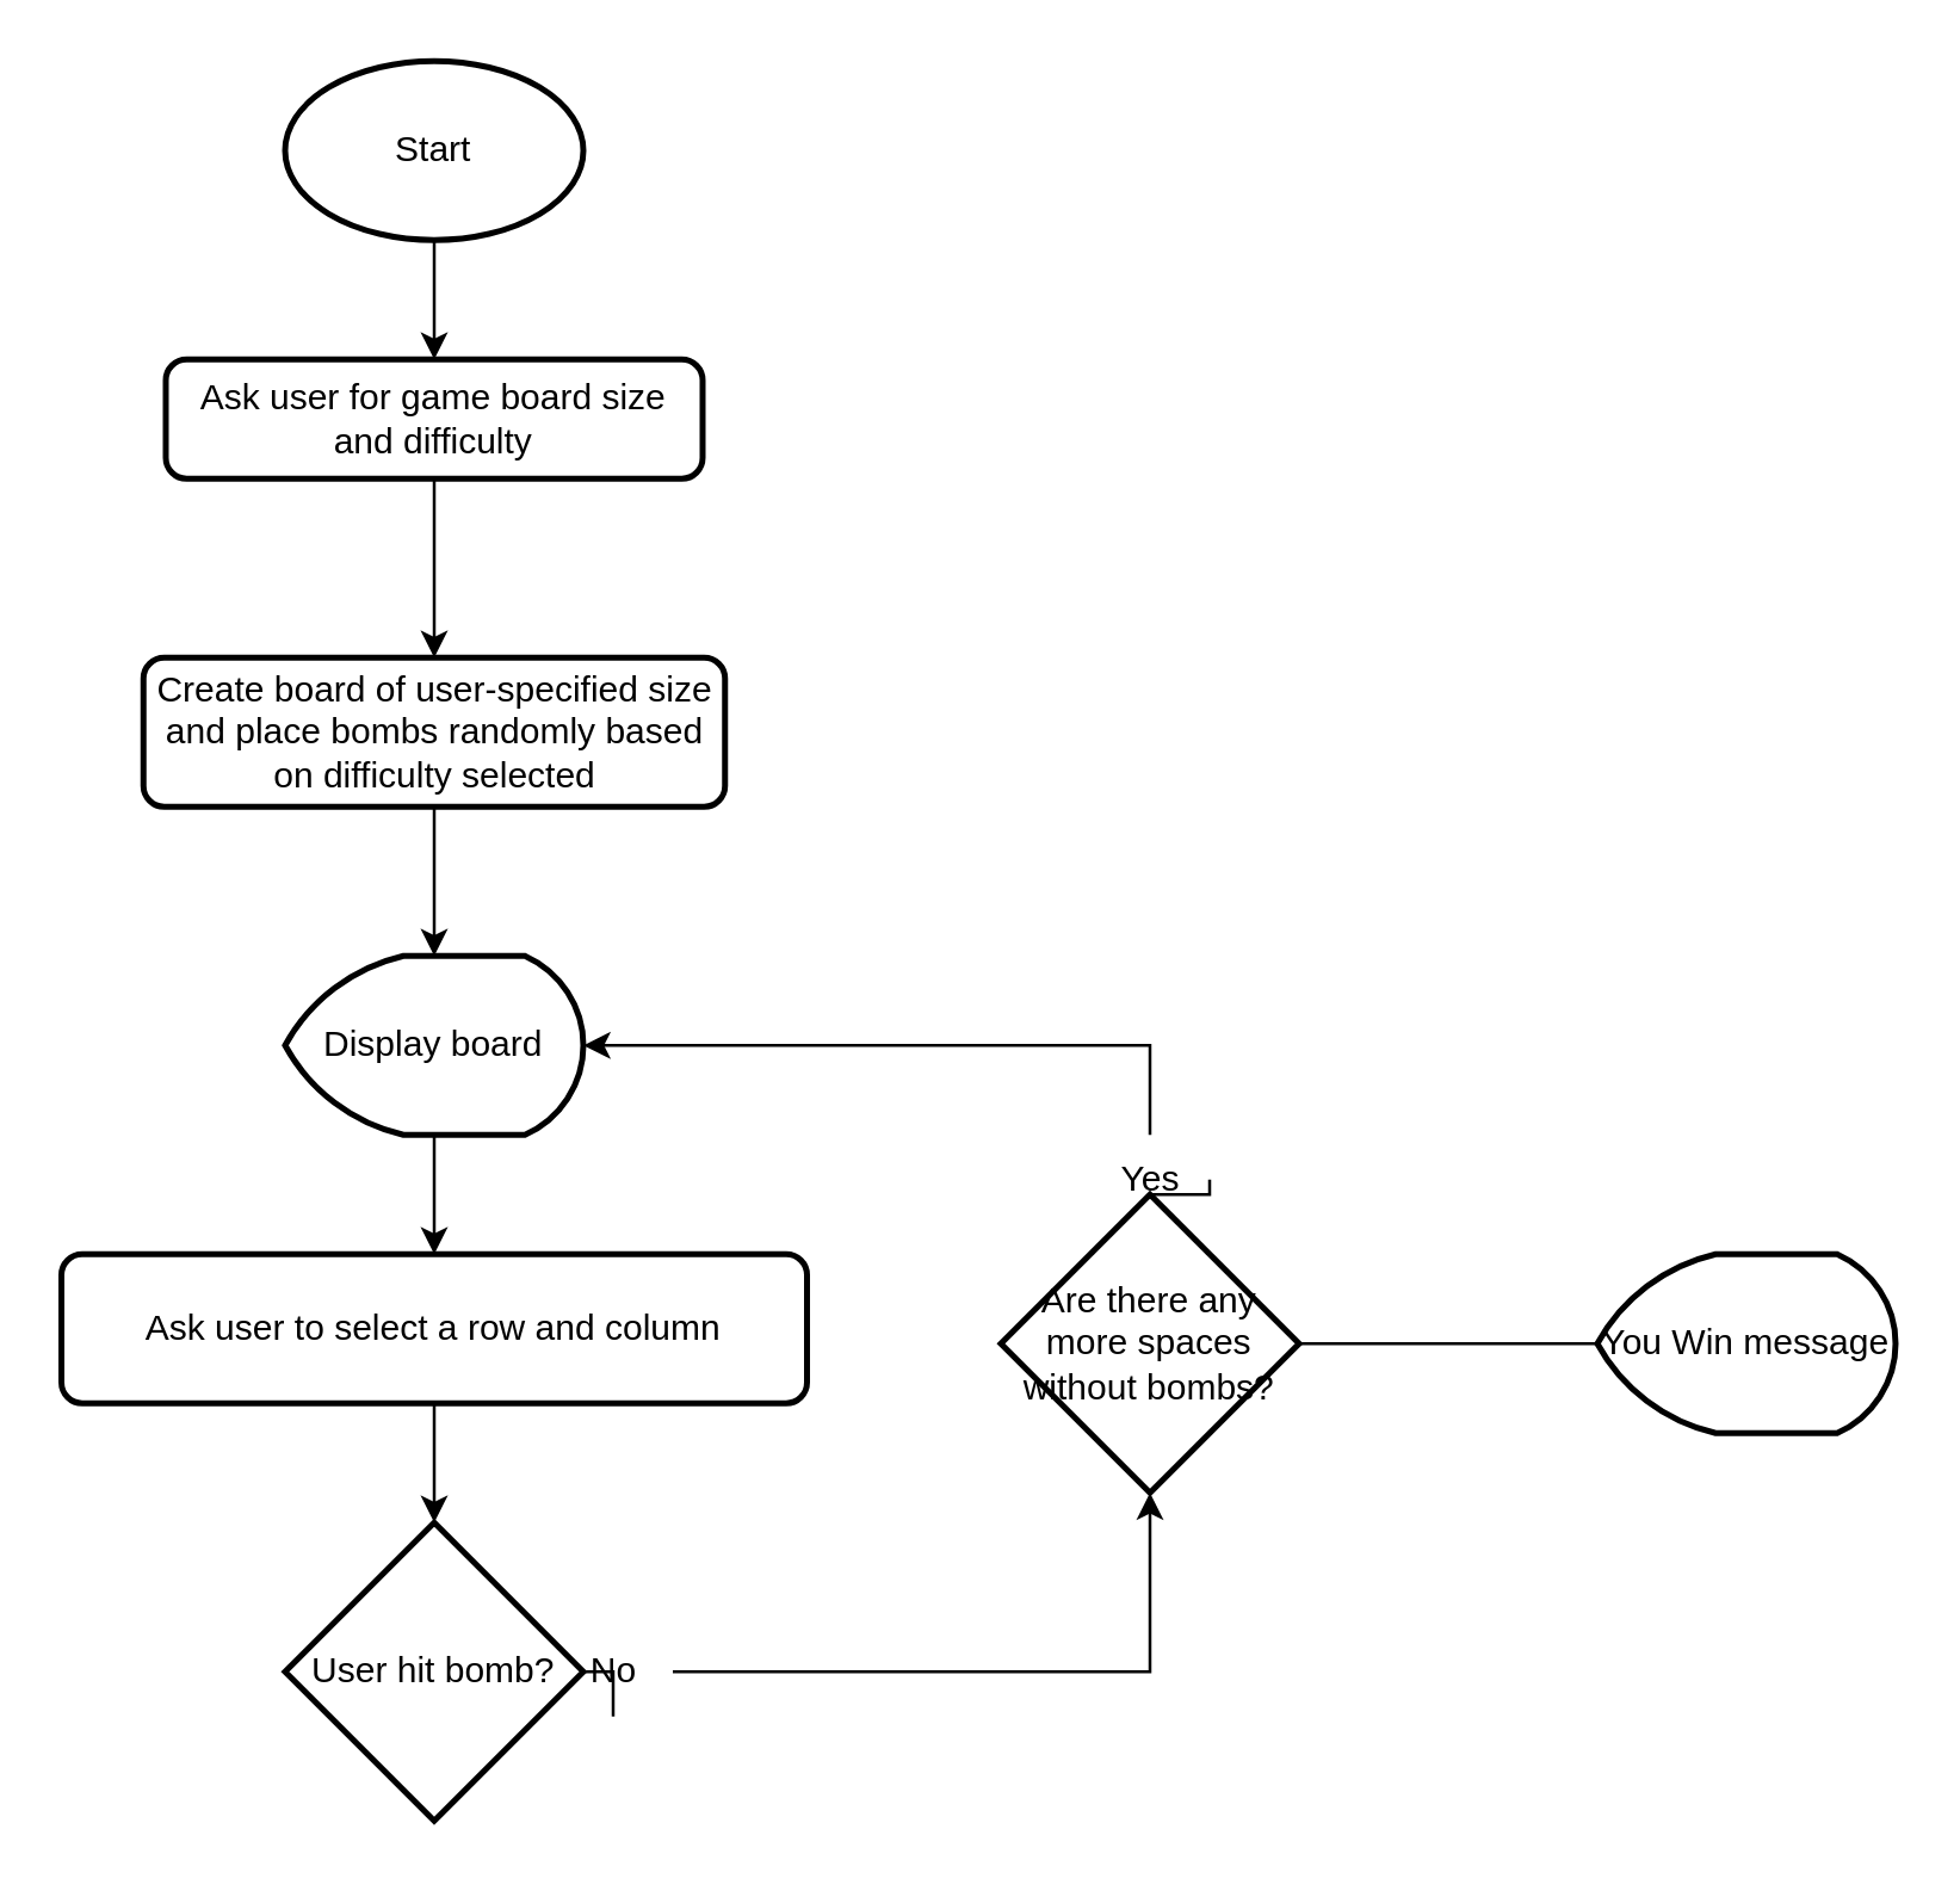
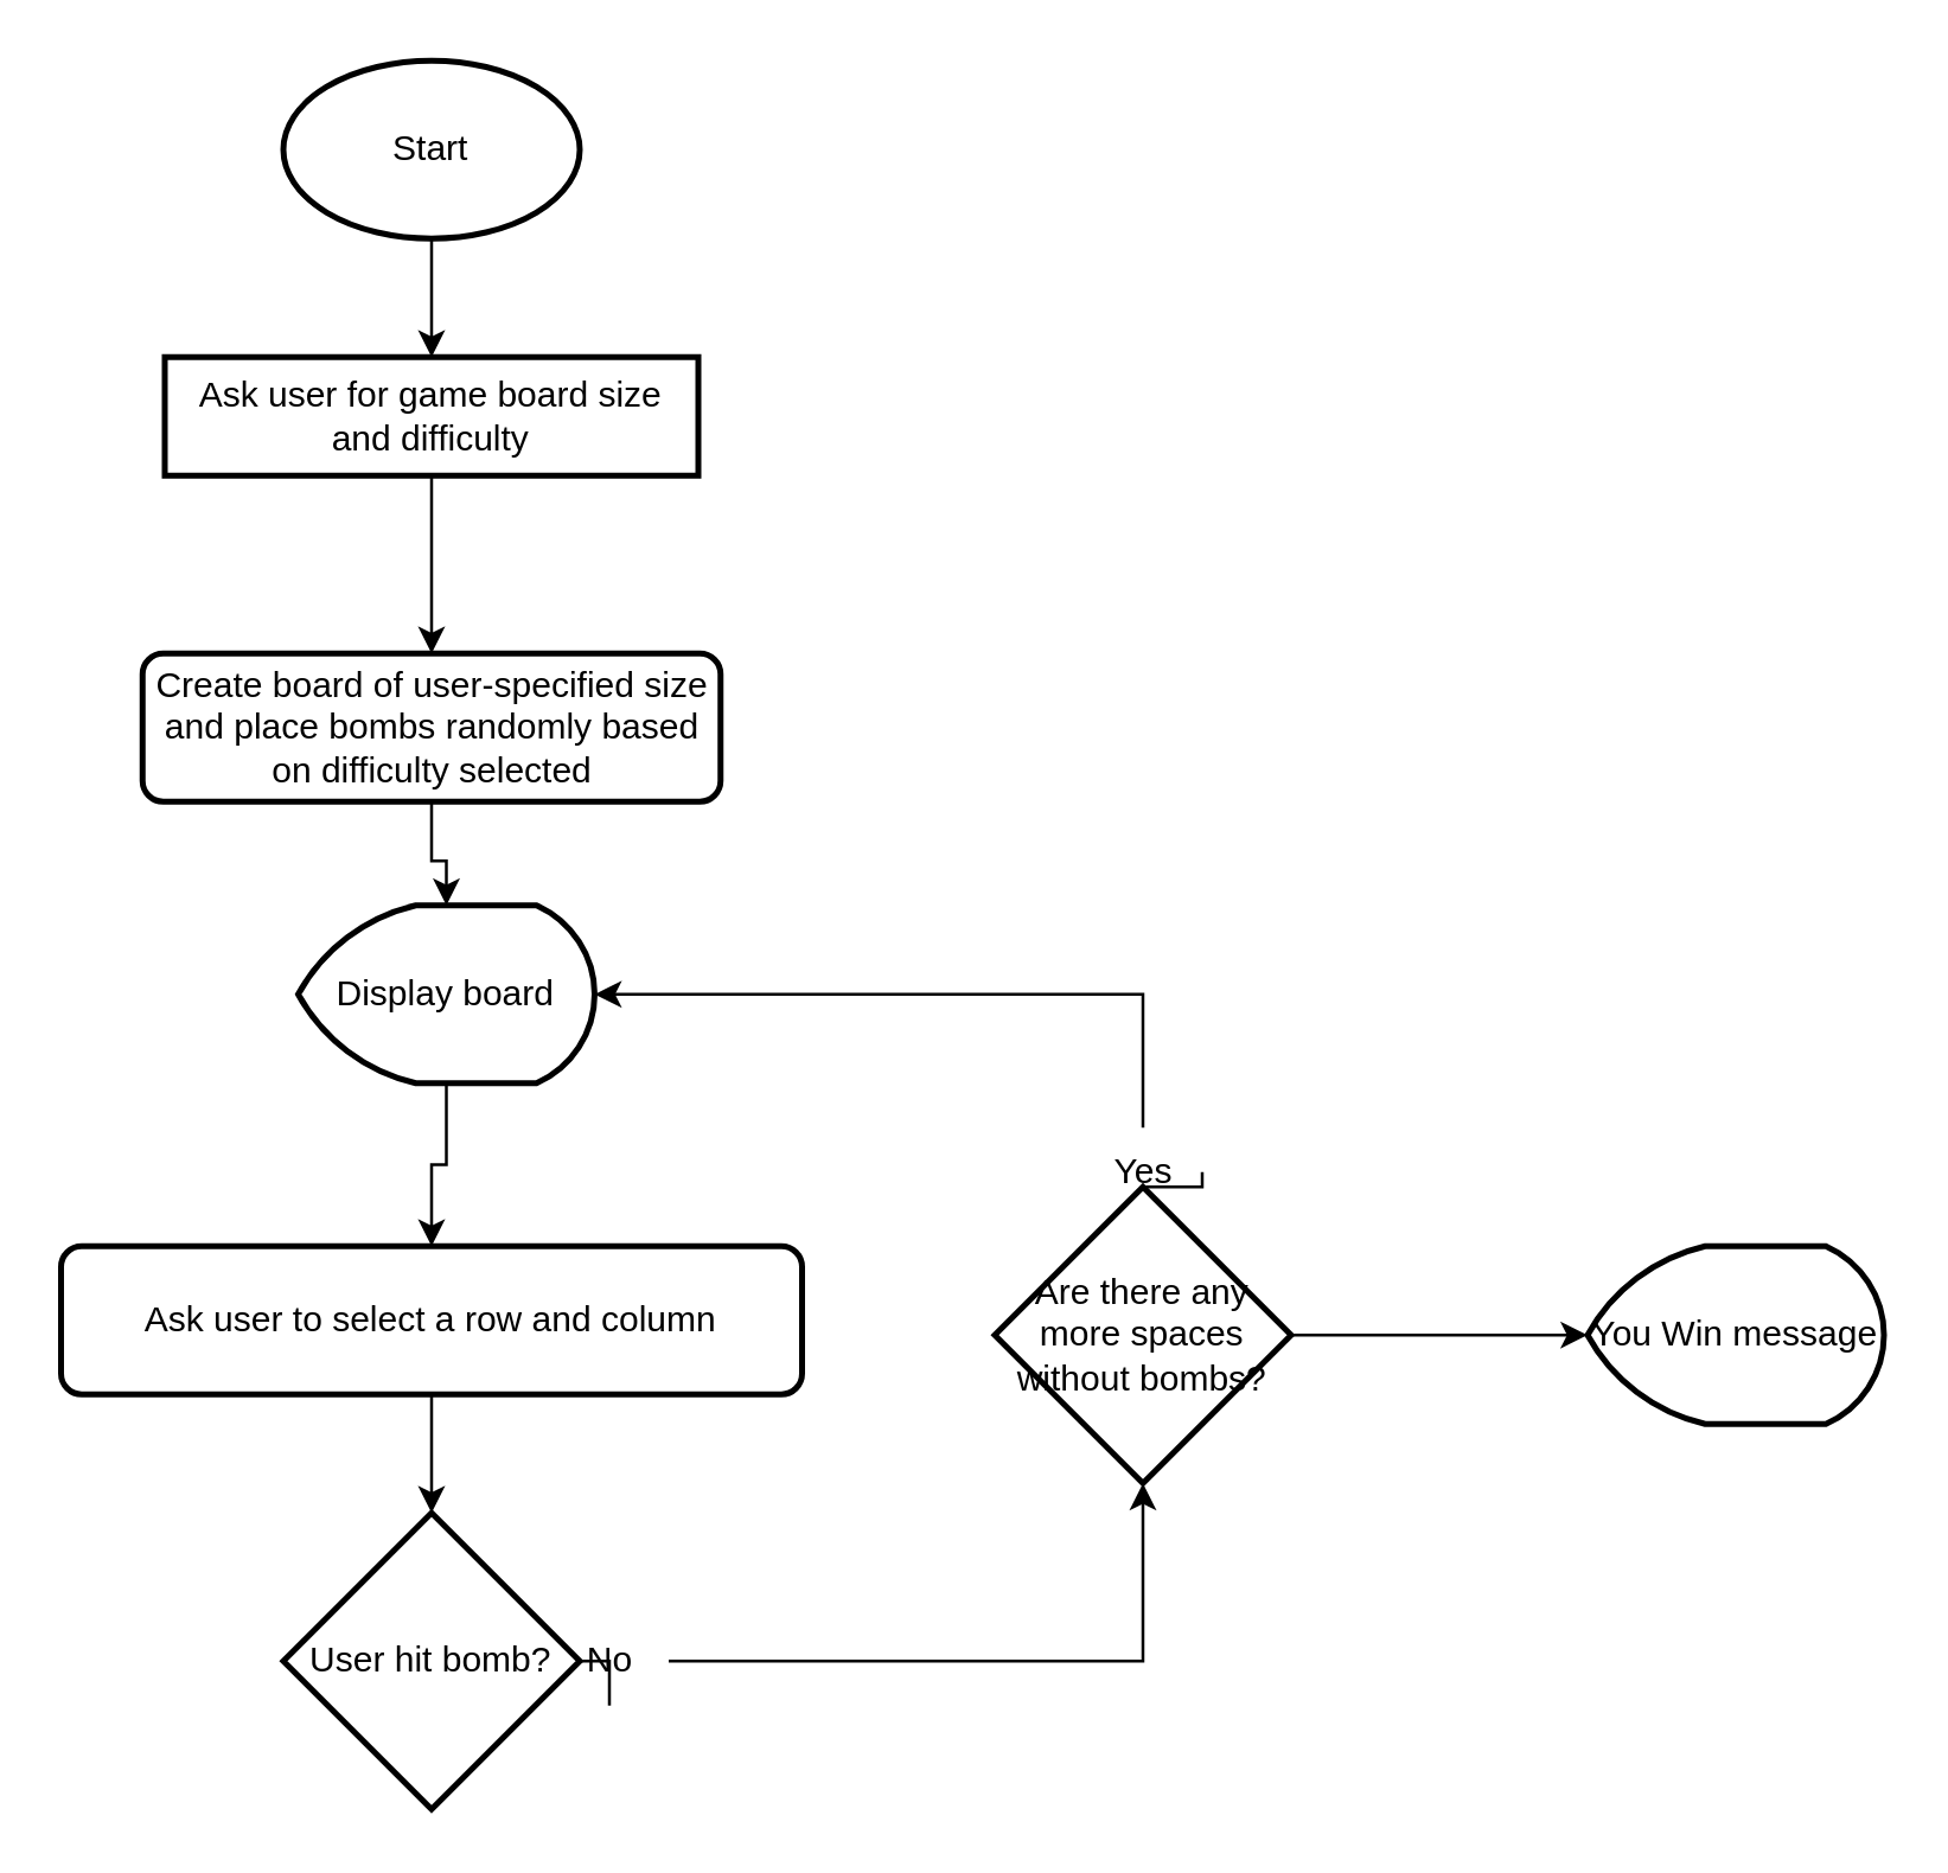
- <mxCell id="5" value="Ask user for game board size and difficulty" style="rounded=1;whiteSpace=wrap;html=1;absoluteArcSize=1;arcSize=14;strokeWidth=2;" vertex="1" parent="1"><mxGeometry x="55" y="120" width="180" height="40" as="geometry" /></mxCell>
+ <mxCell id="5" value="Ask user for game board size and difficulty" style="whiteSpace=wrap;html=1;absoluteArcSize=1;arcSize=14;strokeWidth=2;rounded=0;" vertex="1" parent="1"><mxGeometry x="55" y="120" width="180" height="40" as="geometry" /></mxCell>
- <mxCell id="9" value="Display board" style="strokeWidth=2;html=1;shape=mxgraph.flowchart.display;whiteSpace=wrap;" vertex="1" parent="1"><mxGeometry x="95" y="320" width="100" height="60" as="geometry" /></mxCell>
+ <mxCell id="9" value="Display board" style="strokeWidth=2;html=1;shape=mxgraph.flowchart.display;whiteSpace=wrap;" vertex="1" parent="1"><mxGeometry x="100" y="305" width="100" height="60" as="geometry" /></mxCell>
- <mxCell id="15" style="edgeStyle=orthogonalEdgeStyle;rounded=0;orthogonalLoop=1;jettySize=auto;html=1;exitX=1;exitY=0.5;exitDx=0;exitDy=0;exitPerimeter=0;entryX=0;entryY=0.5;entryDx=0;entryDy=0;entryPerimeter=0;endArrow=none;" edge="1" parent="1" source="16" target="21"><mxGeometry relative="1" as="geometry" /></mxCell>
+ <mxCell id="15" style="edgeStyle=orthogonalEdgeStyle;rounded=0;orthogonalLoop=1;jettySize=auto;html=1;exitX=1;exitY=0.5;exitDx=0;exitDy=0;exitPerimeter=0;entryX=0;entryY=0.5;entryDx=0;entryDy=0;entryPerimeter=0;" edge="1" parent="1" source="16" target="21"><mxGeometry relative="1" as="geometry" /></mxCell>
